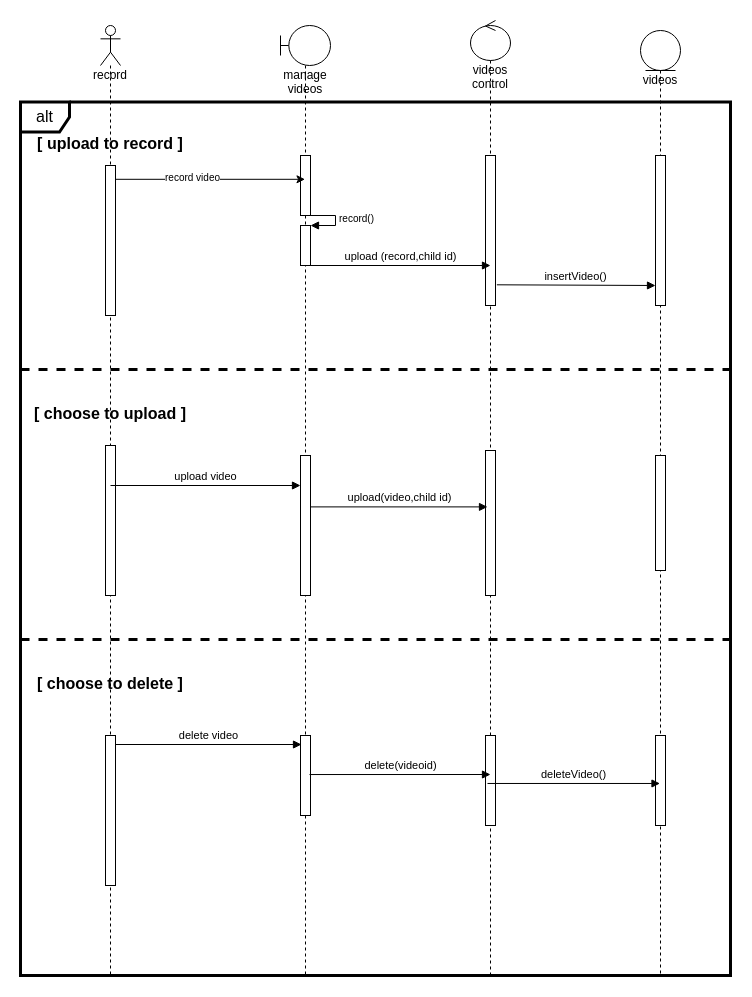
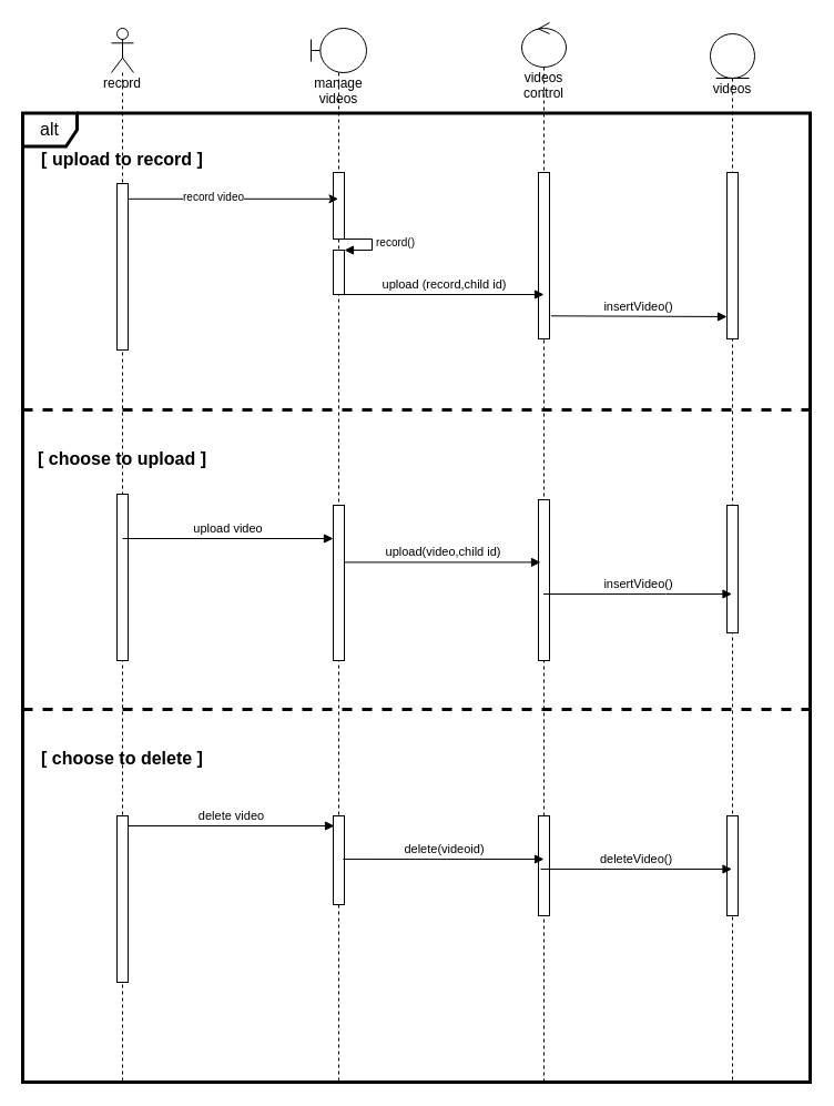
+ <mxCell id="23" value="insertVideo()" style="html=1;verticalAlign=bottom;endArrow=block;rounded=0;" edge="1" parent="1" source="7" target="2"><mxGeometry width="80" relative="1" as="geometry"><mxPoint x="530" y="454" as="sourcePoint" /><mxPoint x="651" y="454" as="targetPoint" /><mxPoint as="offset" /><Array as="points"><mxPoint x="600" y="535" /></Array></mxGeometry></mxCell>
